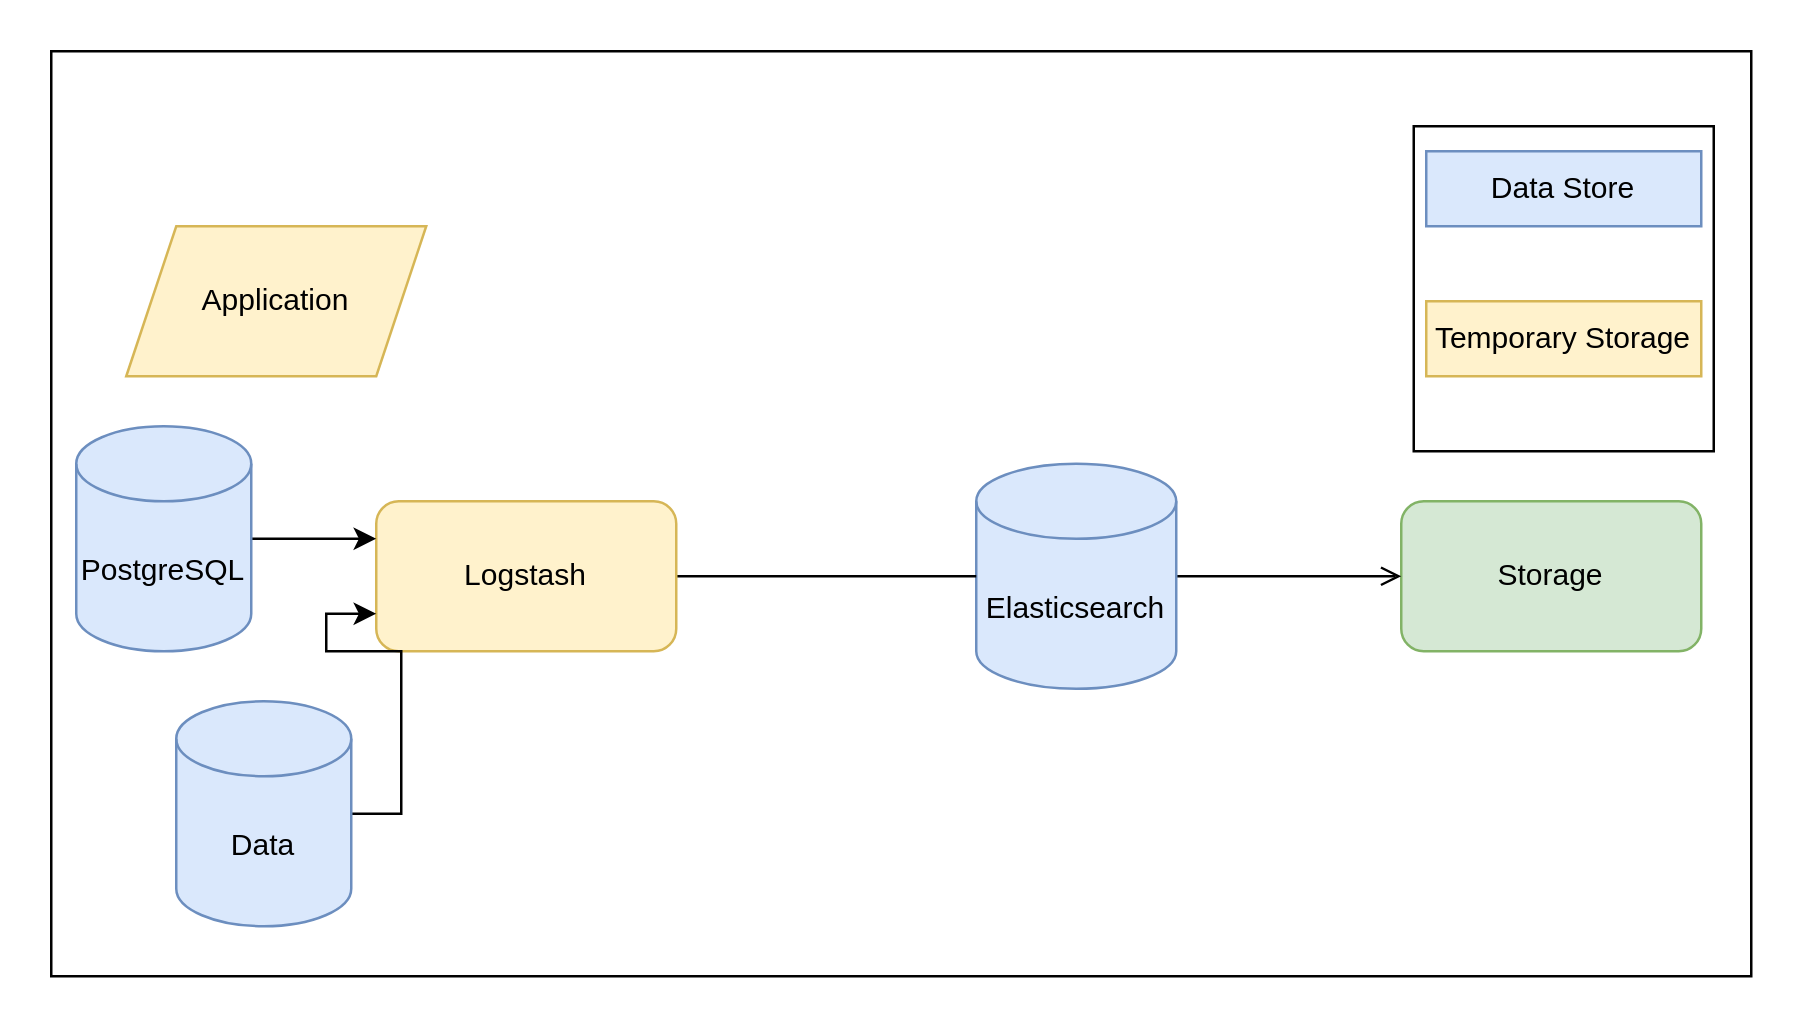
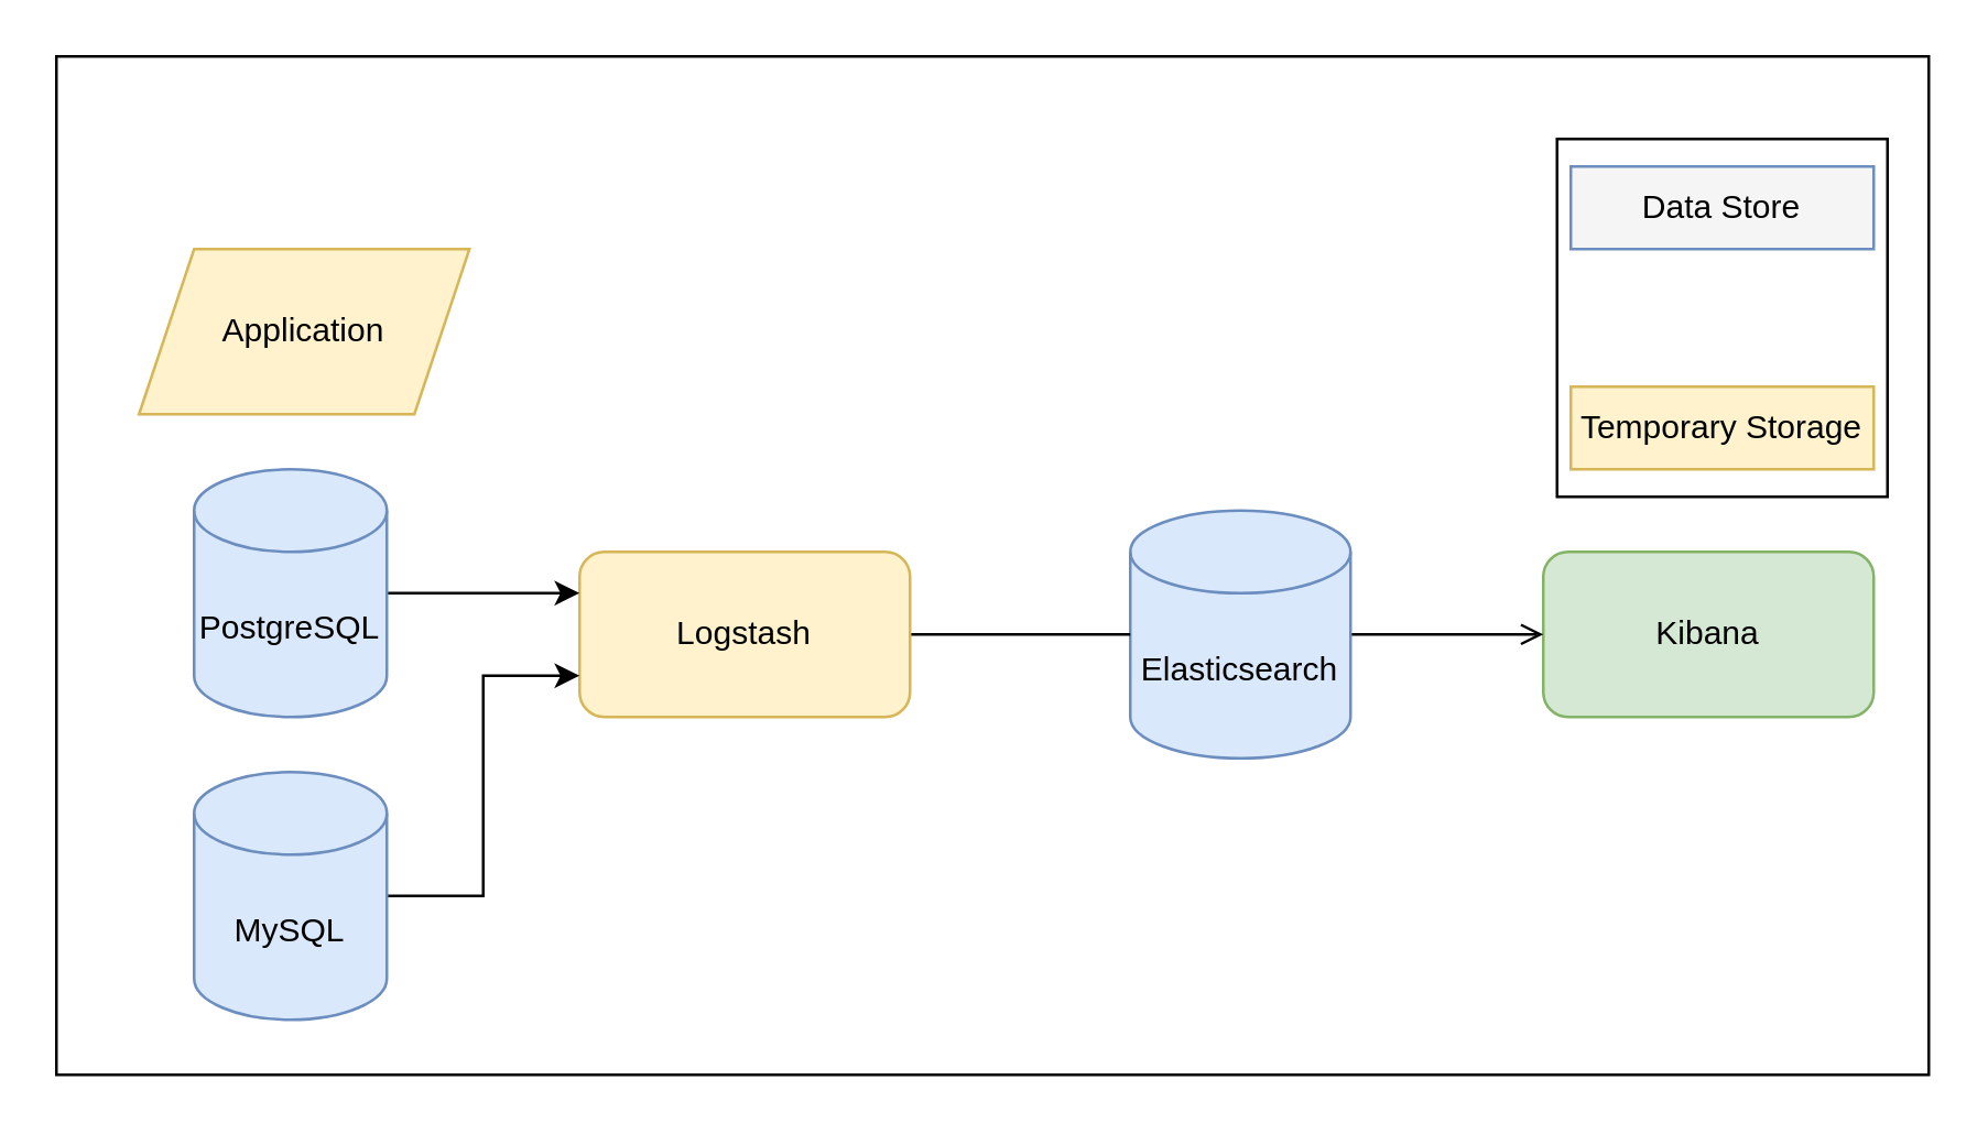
- <mxCell id="14" value="Data Store" style="rounded=0;whiteSpace=wrap;html=1;fillColor=#dae8fc;strokeColor=#6c8ebf;" vertex="1" parent="1"><mxGeometry x="570" y="60" width="110" height="30" as="geometry" /></mxCell>
+ <mxCell id="14" value="Data Store" style="rounded=0;whiteSpace=wrap;html=1;fillColor=#f5f5f5;strokeColor=#6c8ebf;" vertex="1" parent="1"><mxGeometry x="570" y="60" width="110" height="30" as="geometry" /></mxCell>
- <mxCell id="15" value="Temporary Storage" style="rounded=0;whiteSpace=wrap;html=1;fillColor=#fff2cc;strokeColor=#d6b656;" vertex="1" parent="1"><mxGeometry x="570" y="120" width="110" height="30" as="geometry" /></mxCell>
+ <mxCell id="15" value="Temporary Storage" style="rounded=0;whiteSpace=wrap;html=1;fillColor=#fff2cc;strokeColor=#d6b656;" vertex="1" parent="1"><mxGeometry x="570" y="140" width="110" height="30" as="geometry" /></mxCell>
- <mxCell id="10" value="PostgreSQL" style="shape=cylinder3;whiteSpace=wrap;html=1;boundedLbl=1;backgroundOutline=1;size=15;fillColor=#dae8fc;strokeColor=#6c8ebf;" vertex="1" parent="1"><mxGeometry x="30" y="170" width="70" height="90" as="geometry" /></mxCell>
+ <mxCell id="10" value="PostgreSQL" style="shape=cylinder3;whiteSpace=wrap;html=1;boundedLbl=1;backgroundOutline=1;size=15;fillColor=#dae8fc;strokeColor=#6c8ebf;" vertex="1" parent="1"><mxGeometry x="70" y="170" width="70" height="90" as="geometry" /></mxCell>
- <mxCell id="8" value="Logstash" style="rounded=1;whiteSpace=wrap;html=1;fillColor=#fff2cc;strokeColor=#d6b656;" vertex="1" parent="1"><mxGeometry x="150" y="200" width="120" height="60" as="geometry" /></mxCell>
+ <mxCell id="8" value="Logstash" style="rounded=1;whiteSpace=wrap;html=1;fillColor=#fff2cc;strokeColor=#d6b656;" vertex="1" parent="1"><mxGeometry x="210" y="200" width="120" height="60" as="geometry" /></mxCell>
- <mxCell id="6" value="Elasticsearch" style="shape=cylinder3;whiteSpace=wrap;html=1;boundedLbl=1;backgroundOutline=1;size=15;fillColor=#dae8fc;strokeColor=#6c8ebf;" vertex="1" parent="1"><mxGeometry x="390" y="185" width="80" height="90" as="geometry" /></mxCell>
+ <mxCell id="6" value="Elasticsearch" style="shape=cylinder3;whiteSpace=wrap;html=1;boundedLbl=1;backgroundOutline=1;size=15;fillColor=#dae8fc;strokeColor=#6c8ebf;" vertex="1" parent="1"><mxGeometry x="410" y="185" width="80" height="90" as="geometry" /></mxCell>
- <mxCell id="4" value="Storage" style="rounded=1;whiteSpace=wrap;html=1;fillColor=#d5e8d4;strokeColor=#82b366;" vertex="1" parent="1"><mxGeometry x="560" y="200" width="120" height="60" as="geometry" /></mxCell>
+ <mxCell id="4" value="Kibana" style="rounded=1;whiteSpace=wrap;html=1;fillColor=#d5e8d4;strokeColor=#82b366;" vertex="1" parent="1"><mxGeometry x="560" y="200" width="120" height="60" as="geometry" /></mxCell>
- <mxCell id="12" value="Data" style="shape=cylinder3;whiteSpace=wrap;html=1;boundedLbl=1;backgroundOutline=1;size=15;fillColor=#dae8fc;strokeColor=#6c8ebf;" vertex="1" parent="1"><mxGeometry x="70" y="280" width="70" height="90" as="geometry" /></mxCell>
+ <mxCell id="12" value="MySQL" style="shape=cylinder3;whiteSpace=wrap;html=1;boundedLbl=1;backgroundOutline=1;size=15;fillColor=#dae8fc;strokeColor=#6c8ebf;" vertex="1" parent="1"><mxGeometry x="70" y="280" width="70" height="90" as="geometry" /></mxCell>
